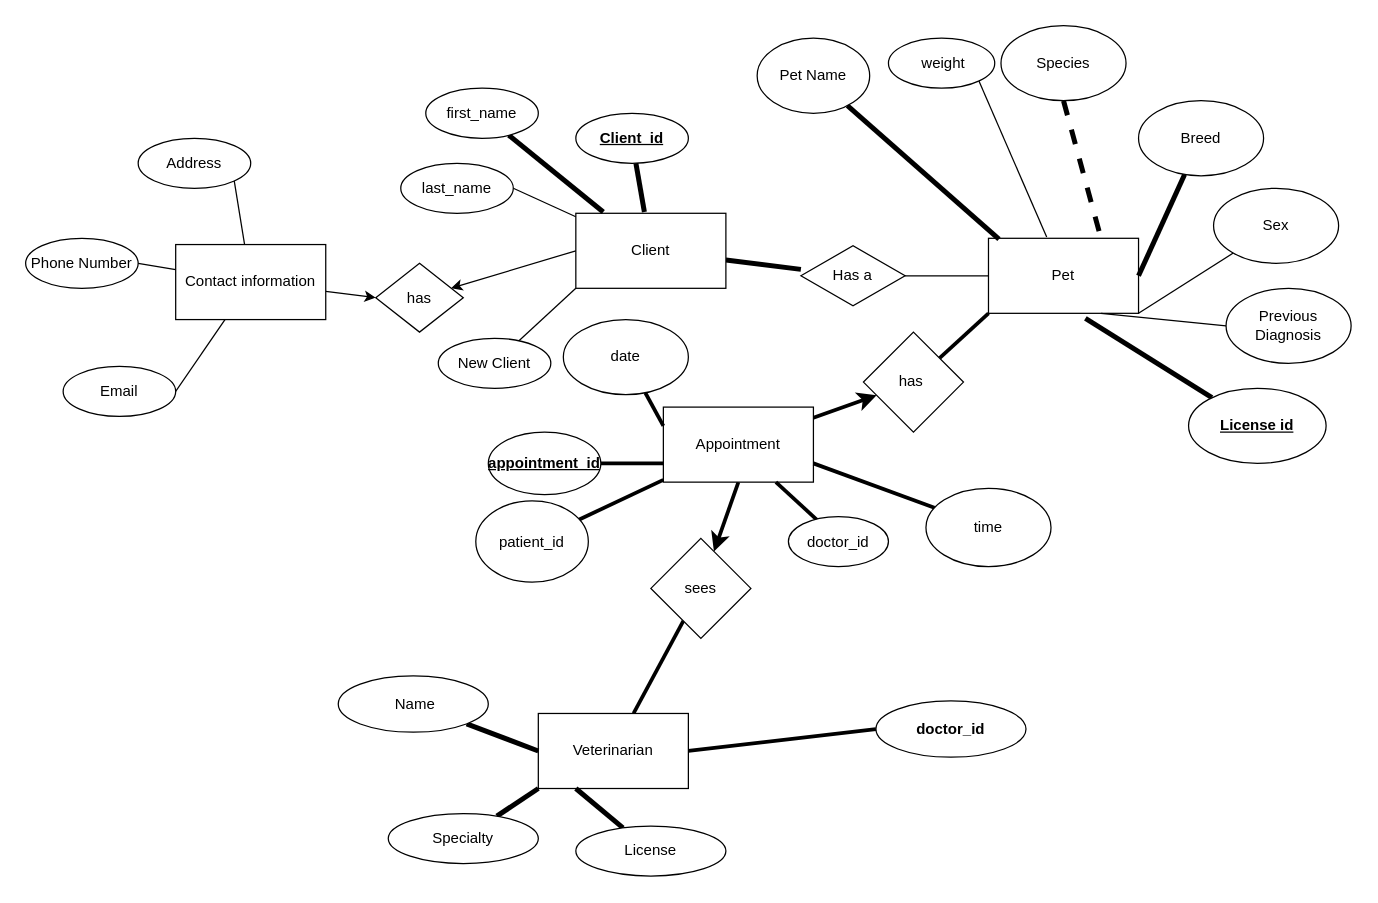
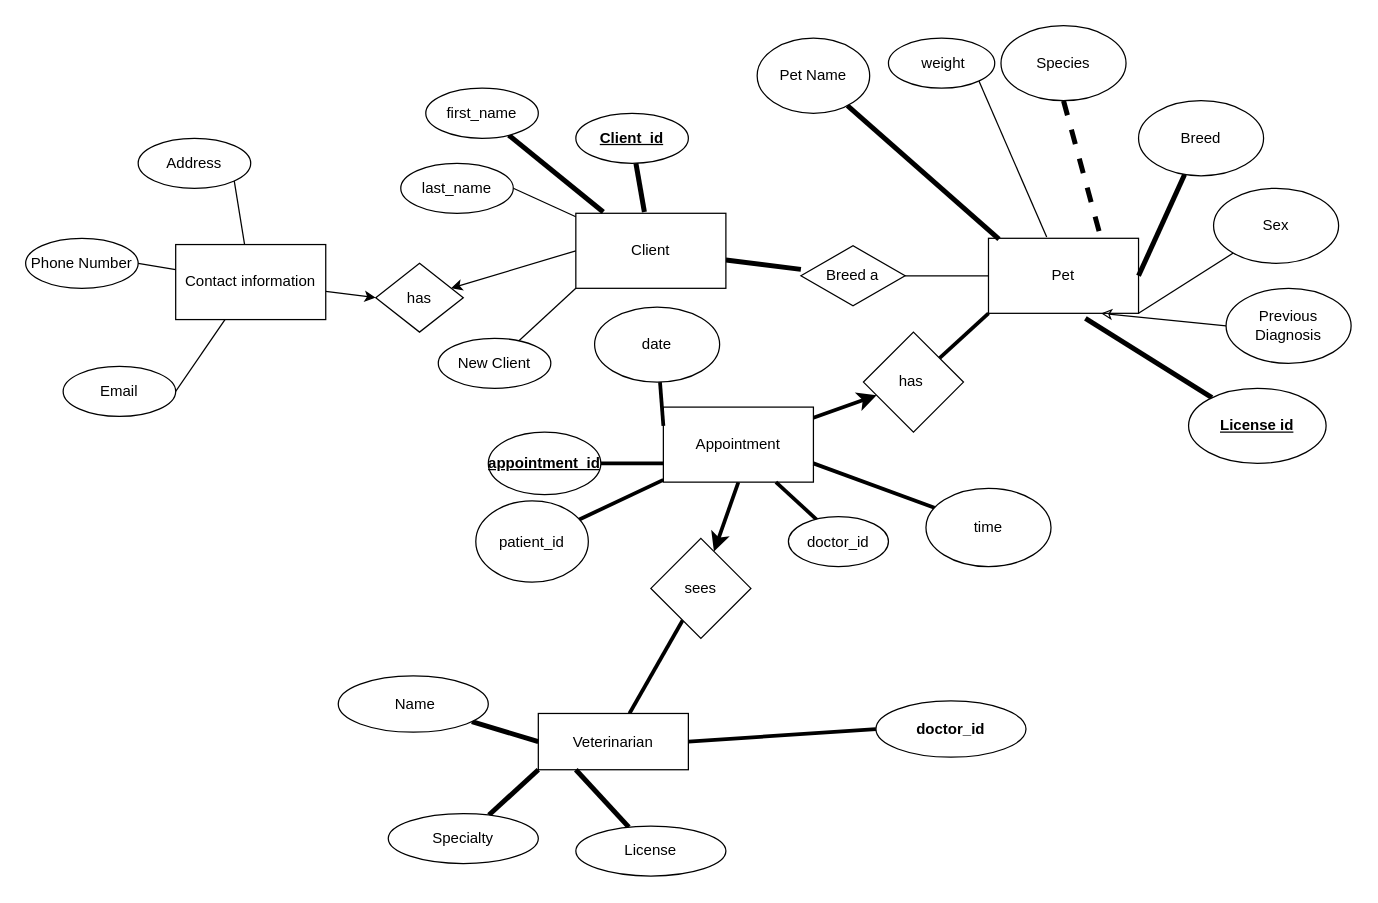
- <mxCell id="6" value="Has a" style="html=1;whiteSpace=wrap;aspect=fixed;shape=isoRectangle;" parent="1" vertex="1"><mxGeometry x="640" y="195" width="83.33" height="50" as="geometry" /></mxCell>
+ <mxCell id="6" value="Breed a" style="html=1;whiteSpace=wrap;aspect=fixed;shape=isoRectangle;" parent="1" vertex="1"><mxGeometry x="640" y="195" width="83.33" height="50" as="geometry" /></mxCell>
- <mxCell id="24" style="edgeStyle=none;html=1;exitX=0;exitY=0.5;exitDx=0;exitDy=0;entryX=0.75;entryY=1;entryDx=0;entryDy=0;fontFamily=Helvetica;fontSize=12;fontColor=default;endArrow=none;endFill=0;targetPerimeterSpacing=1;strokeWidth=1;" parent="1" source="25" target="7" edge="1"><mxGeometry relative="1" as="geometry" /></mxCell>
+ <mxCell id="24" style="edgeStyle=none;html=1;exitX=0;exitY=0.5;exitDx=0;exitDy=0;entryX=0.75;entryY=1;entryDx=0;entryDy=0;fontFamily=Helvetica;fontSize=12;fontColor=default;endArrow=classic;endFill=0;targetPerimeterSpacing=1;strokeWidth=1;" parent="1" source="25" target="7" edge="1"><mxGeometry relative="1" as="geometry" /></mxCell>
- <mxCell id="62" value="date" style="ellipse;whiteSpace=wrap;html=1;" parent="1" vertex="1"><mxGeometry x="450" y="255" width="100" height="60" as="geometry" /></mxCell>
+ <mxCell id="62" value="date" style="ellipse;whiteSpace=wrap;html=1;" parent="1" vertex="1"><mxGeometry x="475" y="245" width="100" height="60" as="geometry" /></mxCell>
- <mxCell id="30" value="Veterinarian" style="rounded=0;whiteSpace=wrap;html=1;" parent="1" vertex="1"><mxGeometry x="430" y="570" width="120" height="60" as="geometry" /></mxCell>
+ <mxCell id="30" value="Veterinarian" style="rounded=0;whiteSpace=wrap;html=1;" parent="1" vertex="1"><mxGeometry x="430" y="570" width="120" height="45" as="geometry" /></mxCell>
